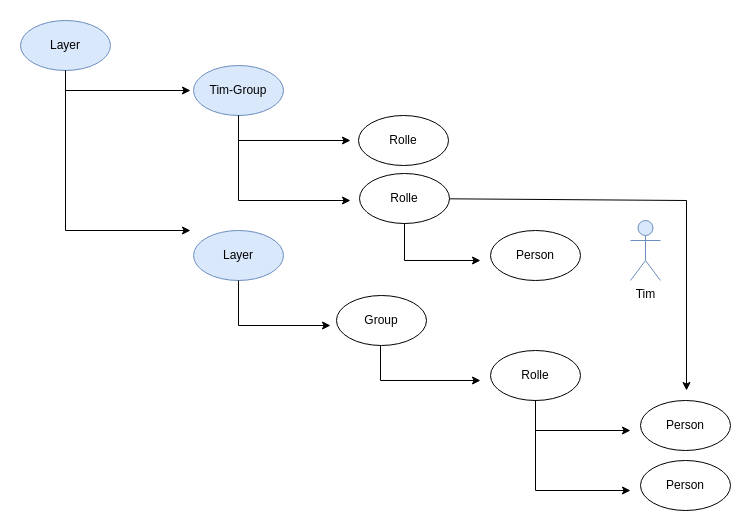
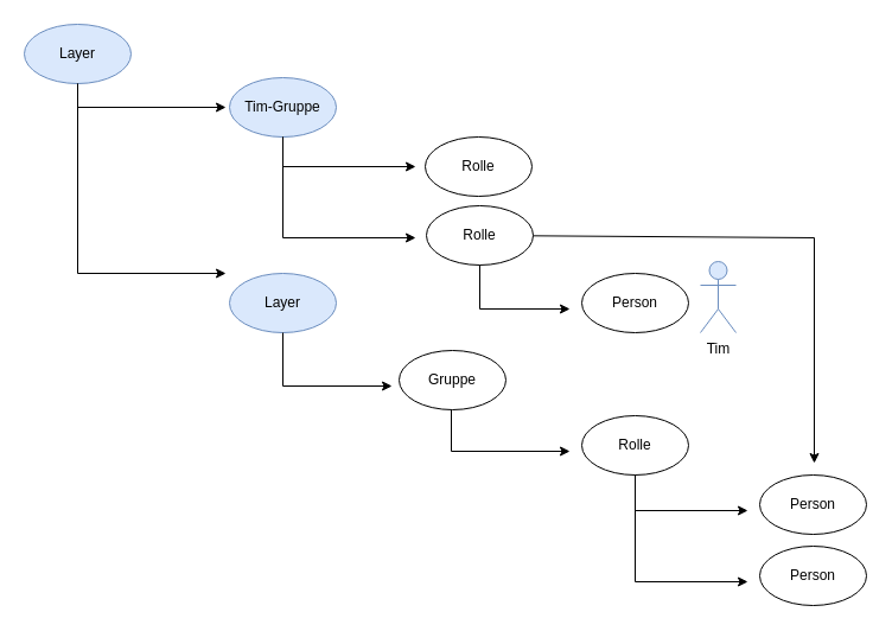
- <mxCell id="4" value="Tim-Group" style="ellipse;whiteSpace=wrap;html=1;fillColor=#dae8fc;strokeColor=#6c8ebf;" vertex="1" parent="1"><mxGeometry x="193" y="65" width="90" height="50" as="geometry" /></mxCell>
+ <mxCell id="4" value="Tim-Gruppe" style="ellipse;whiteSpace=wrap;html=1;fillColor=#dae8fc;strokeColor=#6c8ebf;" vertex="1" parent="1"><mxGeometry x="193" y="65" width="90" height="50" as="geometry" /></mxCell>
- <mxCell id="22" value="Tim" style="shape=umlActor;verticalLabelPosition=bottom;verticalAlign=top;html=1;outlineConnect=0;fillColor=#dae8fc;strokeColor=#6c8ebf;" vertex="1" parent="1"><mxGeometry x="630" y="220" width="30" height="60" as="geometry" /></mxCell>
+ <mxCell id="22" value="Tim" style="shape=umlActor;verticalLabelPosition=bottom;verticalAlign=top;html=1;outlineConnect=0;fillColor=#dae8fc;strokeColor=#6c8ebf;" vertex="1" parent="1"><mxGeometry x="590" y="220" width="30" height="60" as="geometry" /></mxCell>
- <mxCell id="7" value="Group" style="ellipse;whiteSpace=wrap;html=1;" vertex="1" parent="1"><mxGeometry x="336" y="295" width="90" height="50" as="geometry" /></mxCell>
+ <mxCell id="7" value="Gruppe" style="ellipse;whiteSpace=wrap;html=1;" vertex="1" parent="1"><mxGeometry x="336" y="295" width="90" height="50" as="geometry" /></mxCell>
